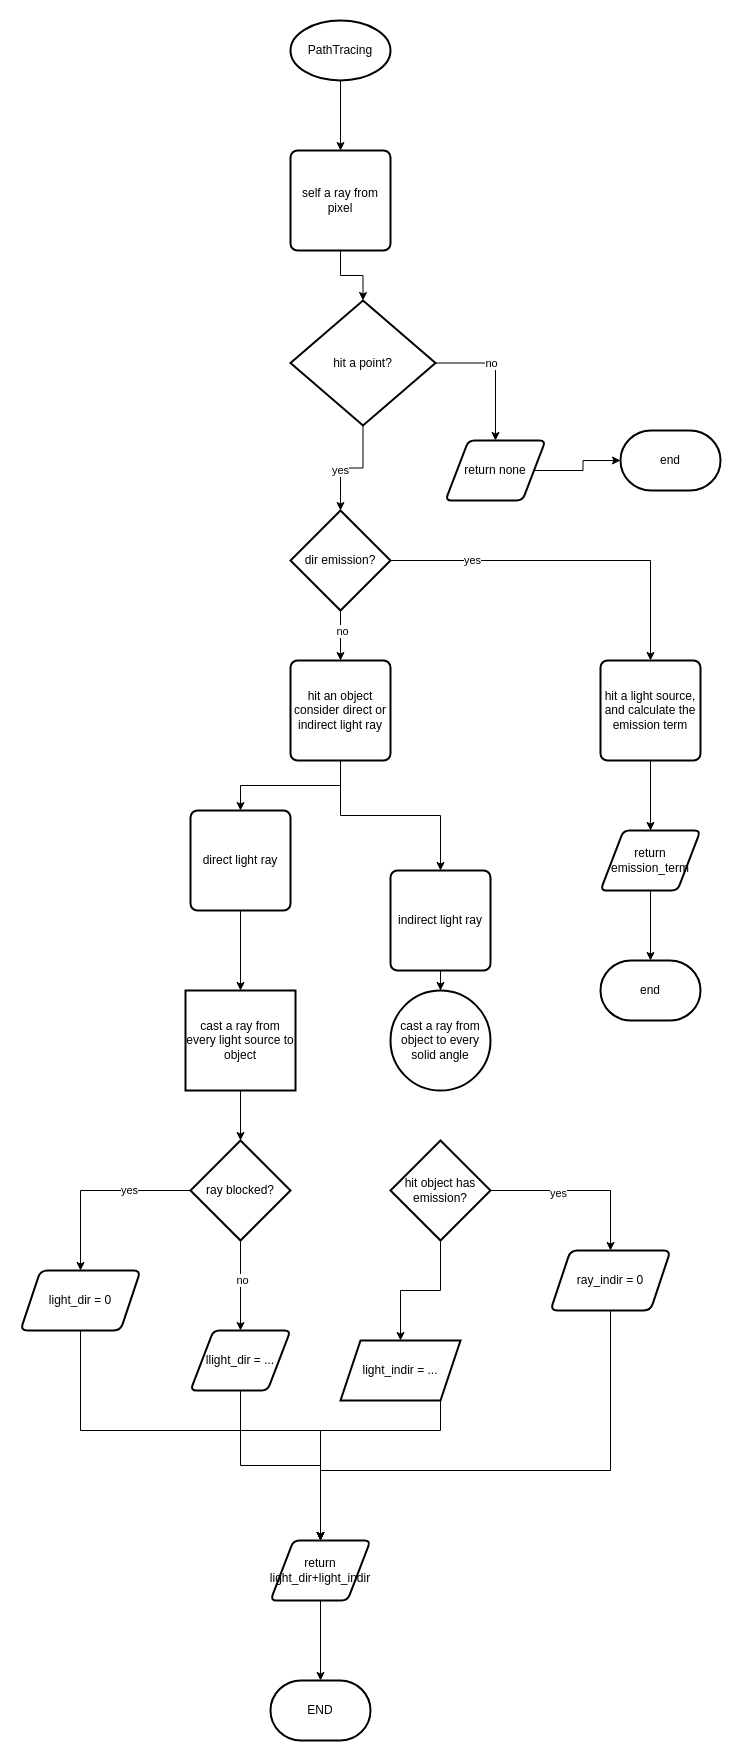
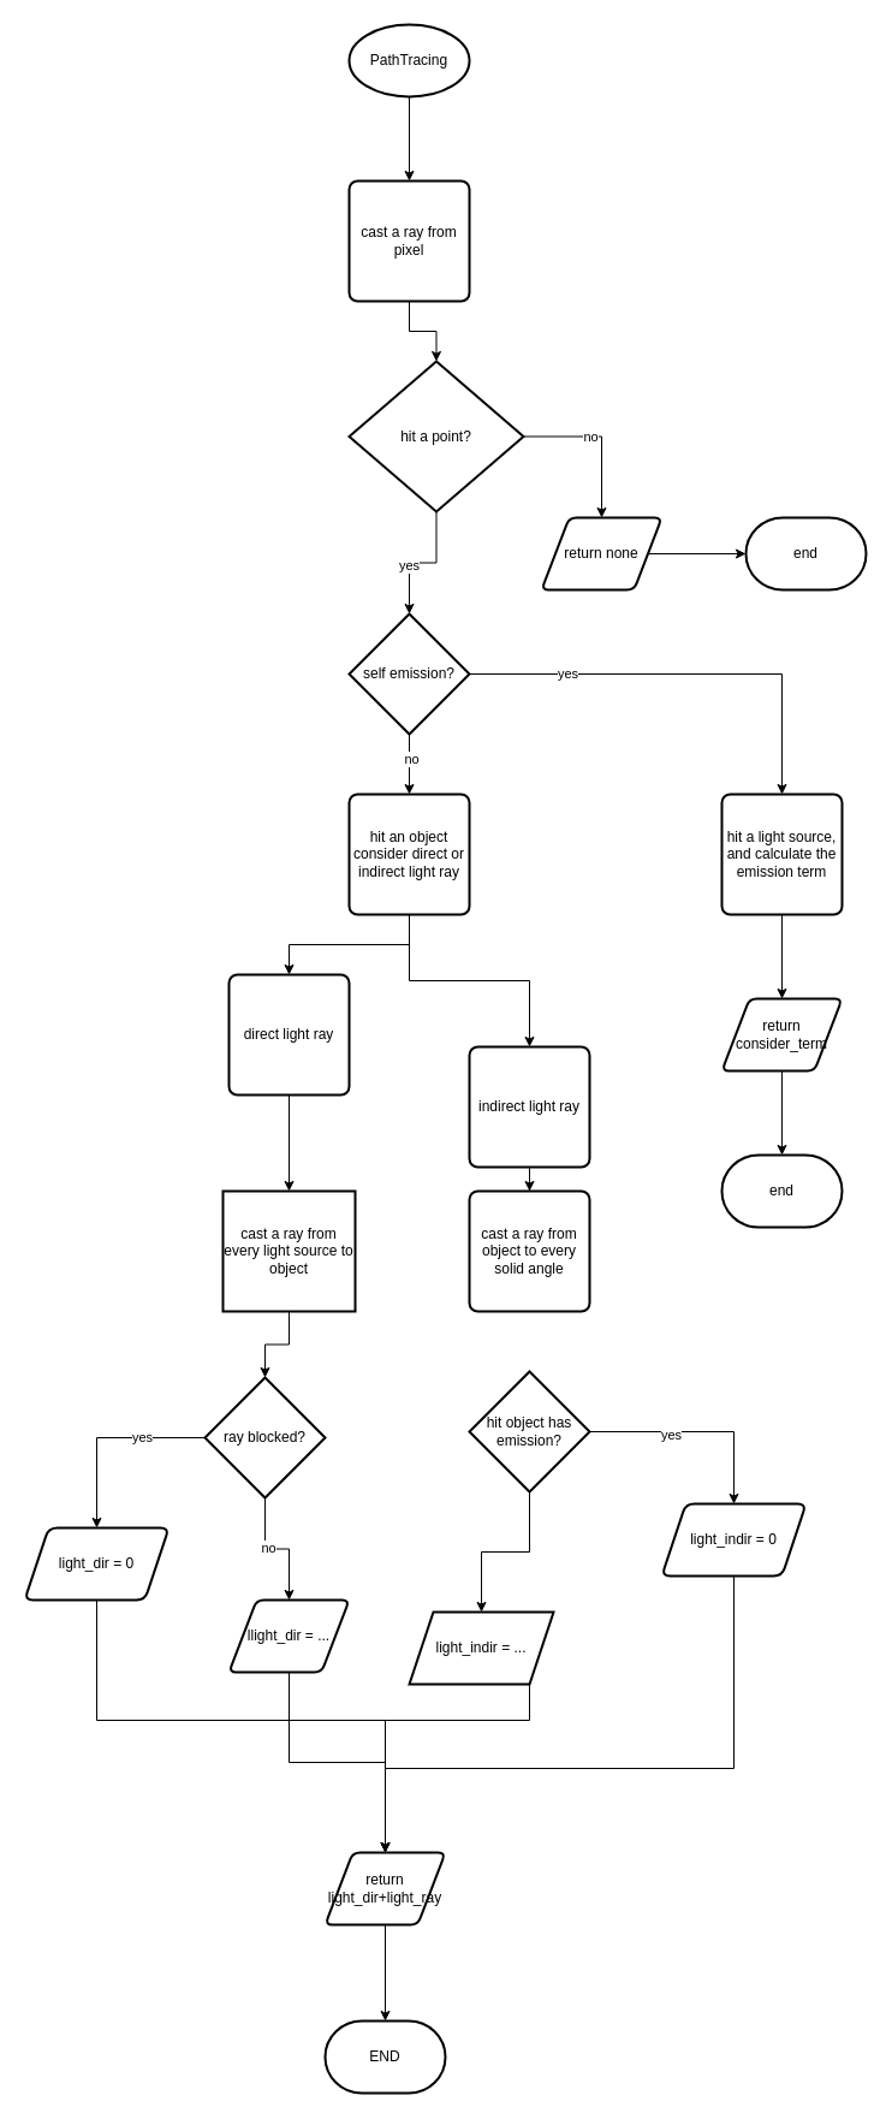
- <mxCell id="4" value="self a ray from pixel" style="rounded=1;whiteSpace=wrap;html=1;absoluteArcSize=1;arcSize=14;strokeWidth=2;" vertex="1" parent="1"><mxGeometry x="290" y="150" width="100" height="100" as="geometry" /></mxCell>
+ <mxCell id="4" value="cast a ray from pixel" style="rounded=1;whiteSpace=wrap;html=1;absoluteArcSize=1;arcSize=14;strokeWidth=2;" vertex="1" parent="1"><mxGeometry x="290" y="150" width="100" height="100" as="geometry" /></mxCell>
- <mxCell id="52" value="return none" style="shape=parallelogram;html=1;strokeWidth=2;perimeter=parallelogramPerimeter;whiteSpace=wrap;rounded=1;arcSize=12;size=0.23;" vertex="1" parent="1"><mxGeometry x="445" y="440" width="100" height="60" as="geometry" /></mxCell>
+ <mxCell id="52" value="return none" style="shape=parallelogram;html=1;strokeWidth=2;perimeter=parallelogramPerimeter;whiteSpace=wrap;rounded=1;arcSize=12;size=0.23;" vertex="1" parent="1"><mxGeometry x="450" y="430" width="100" height="60" as="geometry" /></mxCell>
- <mxCell id="14" value="dir emission?" style="strokeWidth=2;html=1;shape=mxgraph.flowchart.decision;whiteSpace=wrap;" vertex="1" parent="1"><mxGeometry x="290" y="510" width="100" height="100" as="geometry" /></mxCell>
+ <mxCell id="14" value="self emission?" style="strokeWidth=2;html=1;shape=mxgraph.flowchart.decision;whiteSpace=wrap;" vertex="1" parent="1"><mxGeometry x="290" y="510" width="100" height="100" as="geometry" /></mxCell>
- <mxCell id="49" value="return emission_term" style="shape=parallelogram;html=1;strokeWidth=2;perimeter=parallelogramPerimeter;whiteSpace=wrap;rounded=1;arcSize=12;size=0.23;" vertex="1" parent="1"><mxGeometry x="600" y="830" width="100" height="60" as="geometry" /></mxCell>
+ <mxCell id="49" value="return consider_term" style="shape=parallelogram;html=1;strokeWidth=2;perimeter=parallelogramPerimeter;whiteSpace=wrap;rounded=1;arcSize=12;size=0.23;" vertex="1" parent="1"><mxGeometry x="600" y="830" width="100" height="60" as="geometry" /></mxCell>
- <mxCell id="33" value="cast a ray from object to every solid angle" style="ellipse;whiteSpace=wrap;html=1;absoluteArcSize=1;arcSize=14;strokeWidth=2;" vertex="1" parent="1"><mxGeometry x="390" y="990" width="100" height="100" as="geometry" /></mxCell>
+ <mxCell id="33" value="cast a ray from object to every solid angle" style="rounded=1;whiteSpace=wrap;html=1;absoluteArcSize=1;arcSize=14;strokeWidth=2;" vertex="1" parent="1"><mxGeometry x="390" y="990" width="100" height="100" as="geometry" /></mxCell>
- <mxCell id="29" value="ray blocked?" style="strokeWidth=2;html=1;shape=mxgraph.flowchart.decision;whiteSpace=wrap;" vertex="1" parent="1"><mxGeometry x="190" y="1140" width="100" height="100" as="geometry" /></mxCell>
+ <mxCell id="29" value="ray blocked?" style="strokeWidth=2;html=1;shape=mxgraph.flowchart.decision;whiteSpace=wrap;" vertex="1" parent="1"><mxGeometry x="170" y="1145" width="100" height="100" as="geometry" /></mxCell>
- <mxCell id="44" value="ray_indir = 0" style="shape=parallelogram;perimeter=parallelogramPerimeter;whiteSpace=wrap;html=1;fixedSize=1;rounded=1;arcSize=14;strokeWidth=2;" vertex="1" parent="1"><mxGeometry x="550" y="1250" width="120" height="60" as="geometry" /></mxCell>
+ <mxCell id="44" value="light_indir = 0" style="shape=parallelogram;perimeter=parallelogramPerimeter;whiteSpace=wrap;html=1;fixedSize=1;rounded=1;arcSize=14;strokeWidth=2;" vertex="1" parent="1"><mxGeometry x="550" y="1250" width="120" height="60" as="geometry" /></mxCell>
- <mxCell id="46" value="return light_dir+light_indir" style="shape=parallelogram;html=1;strokeWidth=2;perimeter=parallelogramPerimeter;whiteSpace=wrap;rounded=1;arcSize=12;size=0.23;" vertex="1" parent="1"><mxGeometry x="270" y="1540" width="100" height="60" as="geometry" /></mxCell>
+ <mxCell id="46" value="return light_dir+light_ray" style="shape=parallelogram;html=1;strokeWidth=2;perimeter=parallelogramPerimeter;whiteSpace=wrap;rounded=1;arcSize=12;size=0.23;" vertex="1" parent="1"><mxGeometry x="270" y="1540" width="100" height="60" as="geometry" /></mxCell>
